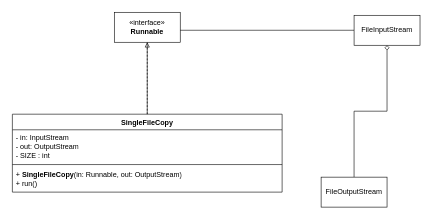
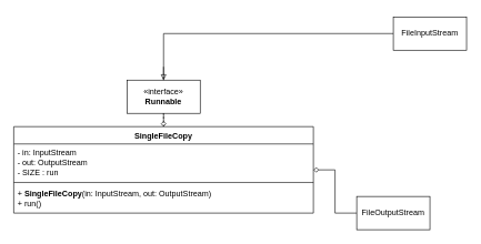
- <mxCell id="11" value="«interface»&lt;br&gt;&lt;b&gt;Runnable&lt;/b&gt;" style="html=1;whiteSpace=wrap;" parent="1" vertex="1"><mxGeometry x="190" y="20" width="110" height="50" as="geometry" /></mxCell>
+ <mxCell id="11" value="«interface»&lt;br&gt;&lt;b&gt;Runnable&lt;/b&gt;" style="html=1;whiteSpace=wrap;" parent="1" vertex="1"><mxGeometry x="190" y="120" width="110" height="50" as="geometry" /></mxCell>
- <mxCell id="9" style="edgeStyle=orthogonalEdgeStyle;rounded=0;orthogonalLoop=1;jettySize=auto;html=1;endArrow=none;endFill=0;" parent="1" source="10" target="3" edge="1"><mxGeometry relative="1" as="geometry" /></mxCell>
+ <mxCell id="9" style="edgeStyle=orthogonalEdgeStyle;rounded=0;orthogonalLoop=1;jettySize=auto;html=1;endArrow=diamond;endFill=0;" parent="1" source="10" target="3" edge="1"><mxGeometry relative="1" as="geometry" /></mxCell>
- <mxCell id="7" style="edgeStyle=orthogonalEdgeStyle;rounded=0;orthogonalLoop=1;jettySize=auto;html=1;endArrow=diamond;endFill=0;" parent="1" source="8" target="10" edge="1"><mxGeometry relative="1" as="geometry" /></mxCell>
+ <mxCell id="7" style="edgeStyle=orthogonalEdgeStyle;rounded=0;orthogonalLoop=1;jettySize=auto;html=1;endArrow=diamond;endFill=0;" parent="1" source="8" target="3" edge="1"><mxGeometry relative="1" as="geometry" /></mxCell>
- <mxCell id="4" value="- in: InputStream&lt;div&gt;- out: OutputStream&lt;/div&gt;&lt;div&gt;- SIZE : int&lt;/div&gt;" style="text;strokeColor=none;fillColor=none;align=left;verticalAlign=top;spacingLeft=4;spacingRight=4;overflow=hidden;rotatable=0;points=[[0,0.5],[1,0.5]];portConstraint=eastwest;whiteSpace=wrap;html=1;" parent="3" vertex="1"><mxGeometry y="26" width="450" height="54" as="geometry" /></mxCell>
+ <mxCell id="4" value="- in: InputStream&lt;div&gt;- out: OutputStream&lt;/div&gt;&lt;div&gt;- SIZE : run&lt;/div&gt;" style="text;strokeColor=none;fillColor=none;align=left;verticalAlign=top;spacingLeft=4;spacingRight=4;overflow=hidden;rotatable=0;points=[[0,0.5],[1,0.5]];portConstraint=eastwest;whiteSpace=wrap;html=1;" parent="3" vertex="1"><mxGeometry y="26" width="450" height="54" as="geometry" /></mxCell>
- <mxCell id="6" value="+&amp;nbsp;&lt;span style=&quot;font-weight: 700; text-align: center;&quot;&gt;SingleFileCopy&lt;/span&gt;(in: Runnable, out: OutputStream)&lt;div&gt;+ run()&lt;/div&gt;" style="text;strokeColor=none;fillColor=none;align=left;verticalAlign=top;spacingLeft=4;spacingRight=4;overflow=hidden;rotatable=0;points=[[0,0.5],[1,0.5]];portConstraint=eastwest;whiteSpace=wrap;html=1;" parent="3" vertex="1"><mxGeometry y="88" width="450" height="42" as="geometry" /></mxCell>
+ <mxCell id="6" value="+&amp;nbsp;&lt;span style=&quot;font-weight: 700; text-align: center;&quot;&gt;SingleFileCopy&lt;/span&gt;(in: InputStream, out: OutputStream)&lt;div&gt;+ run()&lt;/div&gt;" style="text;strokeColor=none;fillColor=none;align=left;verticalAlign=top;spacingLeft=4;spacingRight=4;overflow=hidden;rotatable=0;points=[[0,0.5],[1,0.5]];portConstraint=eastwest;whiteSpace=wrap;html=1;" parent="3" vertex="1"><mxGeometry y="88" width="450" height="42" as="geometry" /></mxCell>
